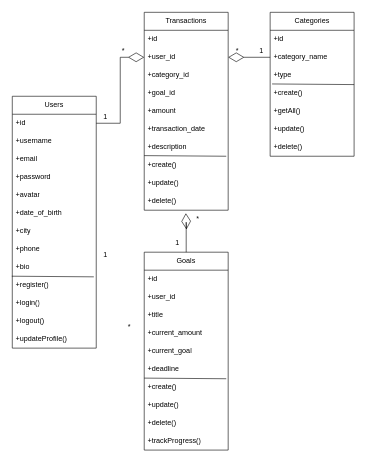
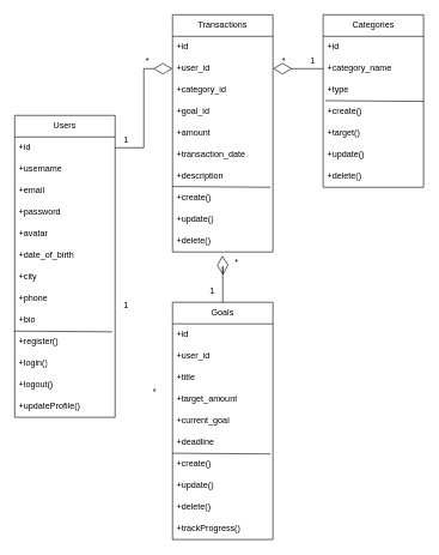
- <mxCell id="35" value="+getAll()" style="text;strokeColor=none;fillColor=none;align=left;verticalAlign=middle;spacingLeft=4;spacingRight=4;overflow=hidden;points=[[0,0.5],[1,0.5]];portConstraint=eastwest;rotatable=0;whiteSpace=wrap;html=1;" vertex="1" parent="29"><mxGeometry y="150" width="140" height="30" as="geometry" /></mxCell>
+ <mxCell id="35" value="+target()" style="text;strokeColor=none;fillColor=none;align=left;verticalAlign=middle;spacingLeft=4;spacingRight=4;overflow=hidden;points=[[0,0.5],[1,0.5]];portConstraint=eastwest;rotatable=0;whiteSpace=wrap;html=1;" vertex="1" parent="29"><mxGeometry y="150" width="140" height="30" as="geometry" /></mxCell>
- <mxCell id="42" value="+current_amount" style="text;strokeColor=none;fillColor=none;align=left;verticalAlign=middle;spacingLeft=4;spacingRight=4;overflow=hidden;points=[[0,0.5],[1,0.5]];portConstraint=eastwest;rotatable=0;whiteSpace=wrap;html=1;" vertex="1" parent="38"><mxGeometry y="120" width="140" height="30" as="geometry" /></mxCell>
+ <mxCell id="42" value="+target_amount" style="text;strokeColor=none;fillColor=none;align=left;verticalAlign=middle;spacingLeft=4;spacingRight=4;overflow=hidden;points=[[0,0.5],[1,0.5]];portConstraint=eastwest;rotatable=0;whiteSpace=wrap;html=1;" vertex="1" parent="38"><mxGeometry y="120" width="140" height="30" as="geometry" /></mxCell>
